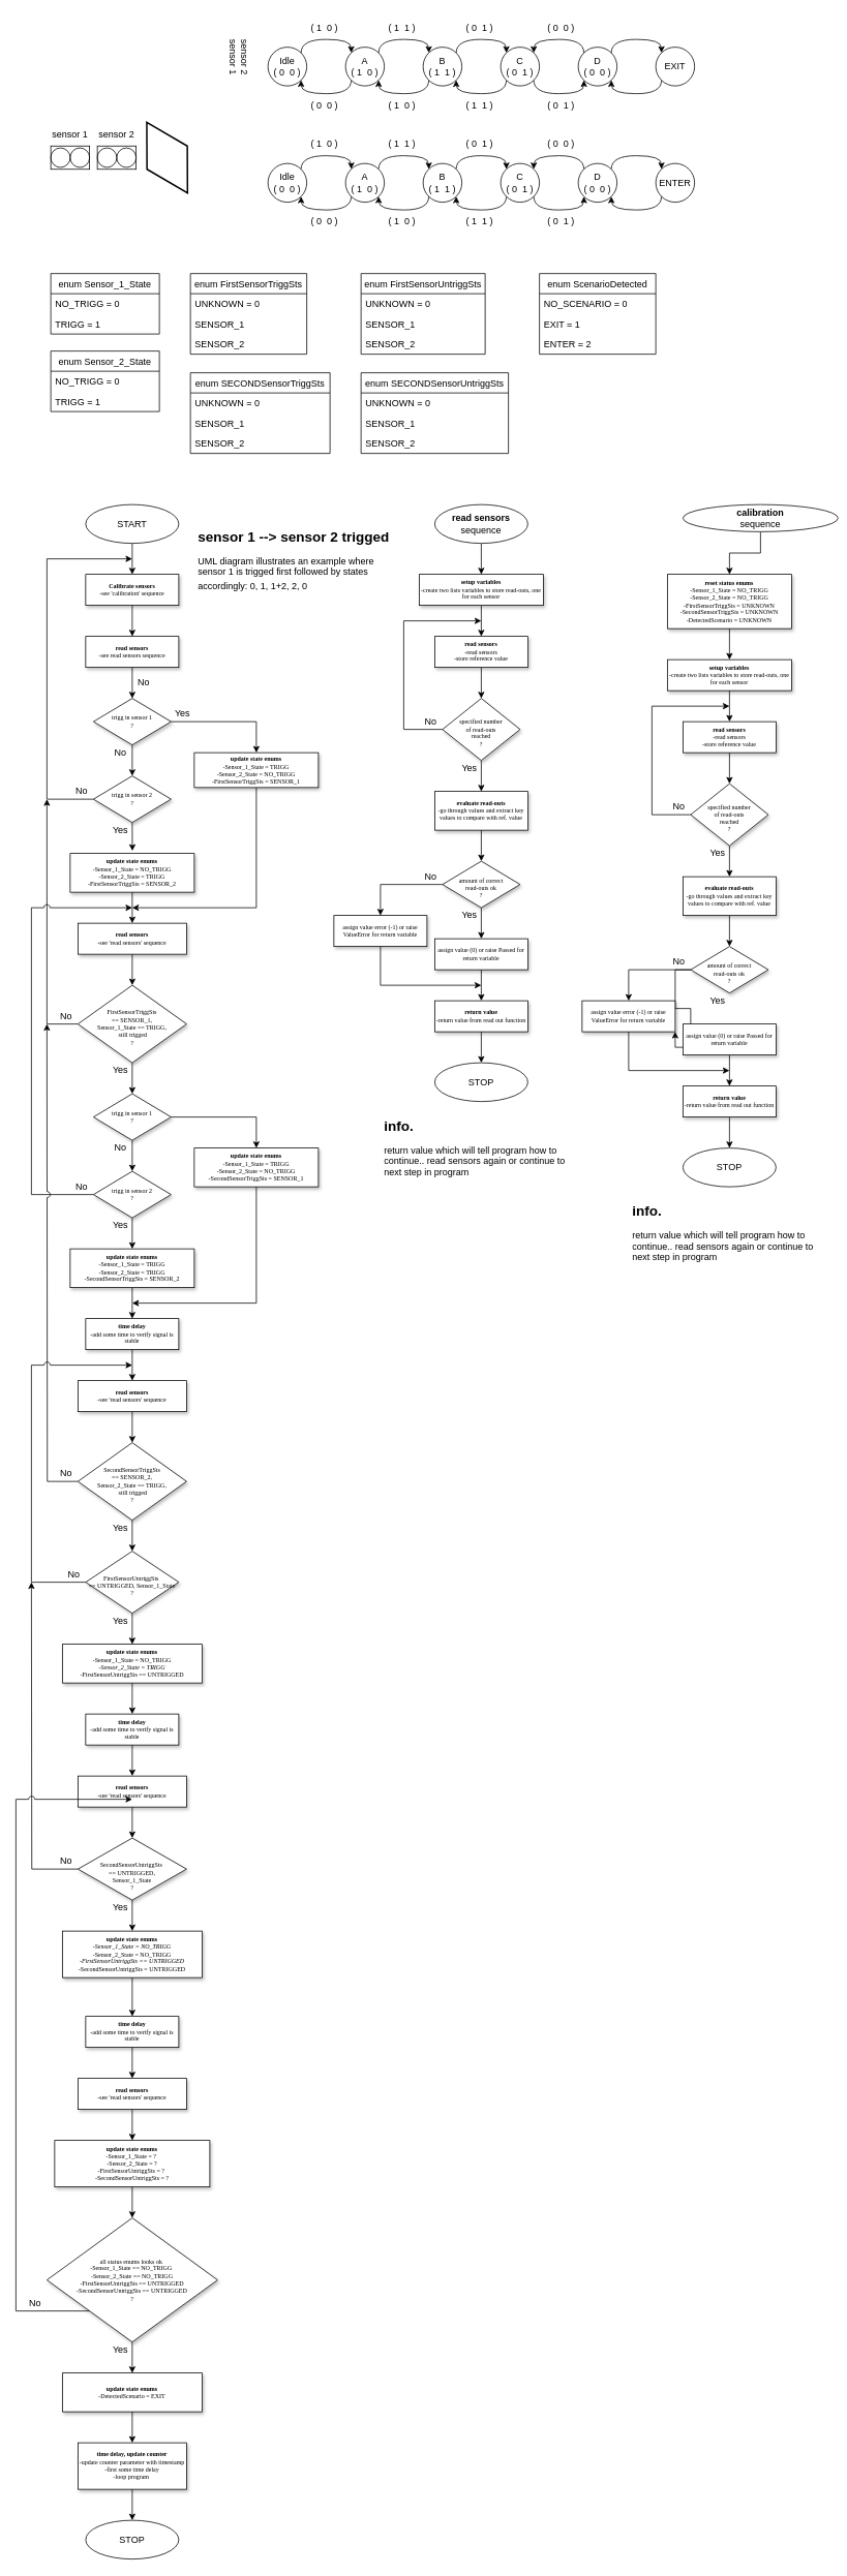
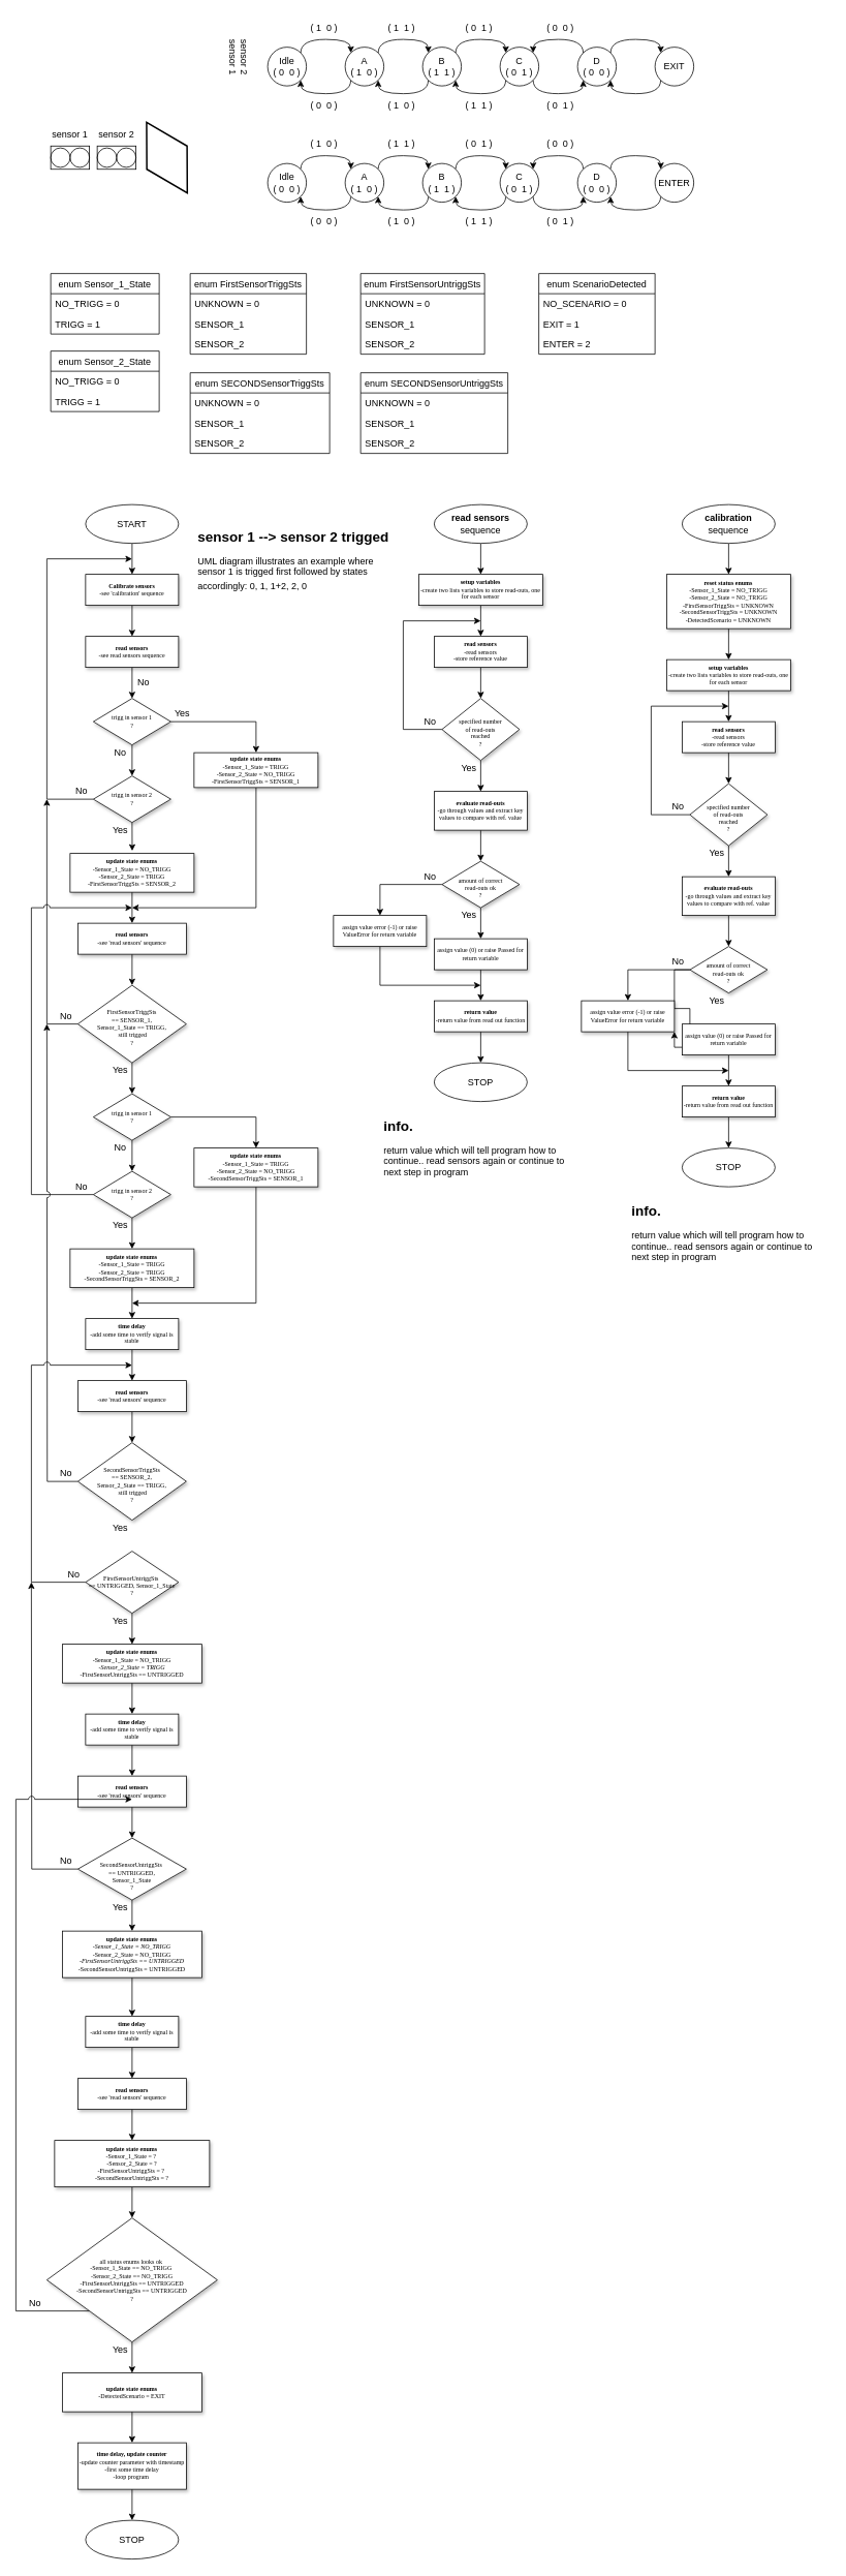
- <mxCell id="48" value="&lt;b&gt;calibration &lt;br&gt;&lt;/b&gt;sequence" style="ellipse;whiteSpace=wrap;html=1;" vertex="1" parent="1"><mxGeometry x="880" y="650" width="200" height="35" as="geometry" /></mxCell>
+ <mxCell id="48" value="&lt;b&gt;calibration &lt;br&gt;&lt;/b&gt;sequence" style="ellipse;whiteSpace=wrap;html=1;" vertex="1" parent="1"><mxGeometry x="880" y="650" width="120" height="50" as="geometry" /></mxCell>
- <mxCell id="73" style="edgeStyle=orthogonalEdgeStyle;rounded=0;jumpStyle=none;jumpSize=8;orthogonalLoop=1;jettySize=auto;html=1;entryX=0.5;entryY=0;entryDx=0;entryDy=0;fontSize=12;" edge="1" parent="1" source="74" target="80"><mxGeometry relative="1" as="geometry" /></mxCell>
